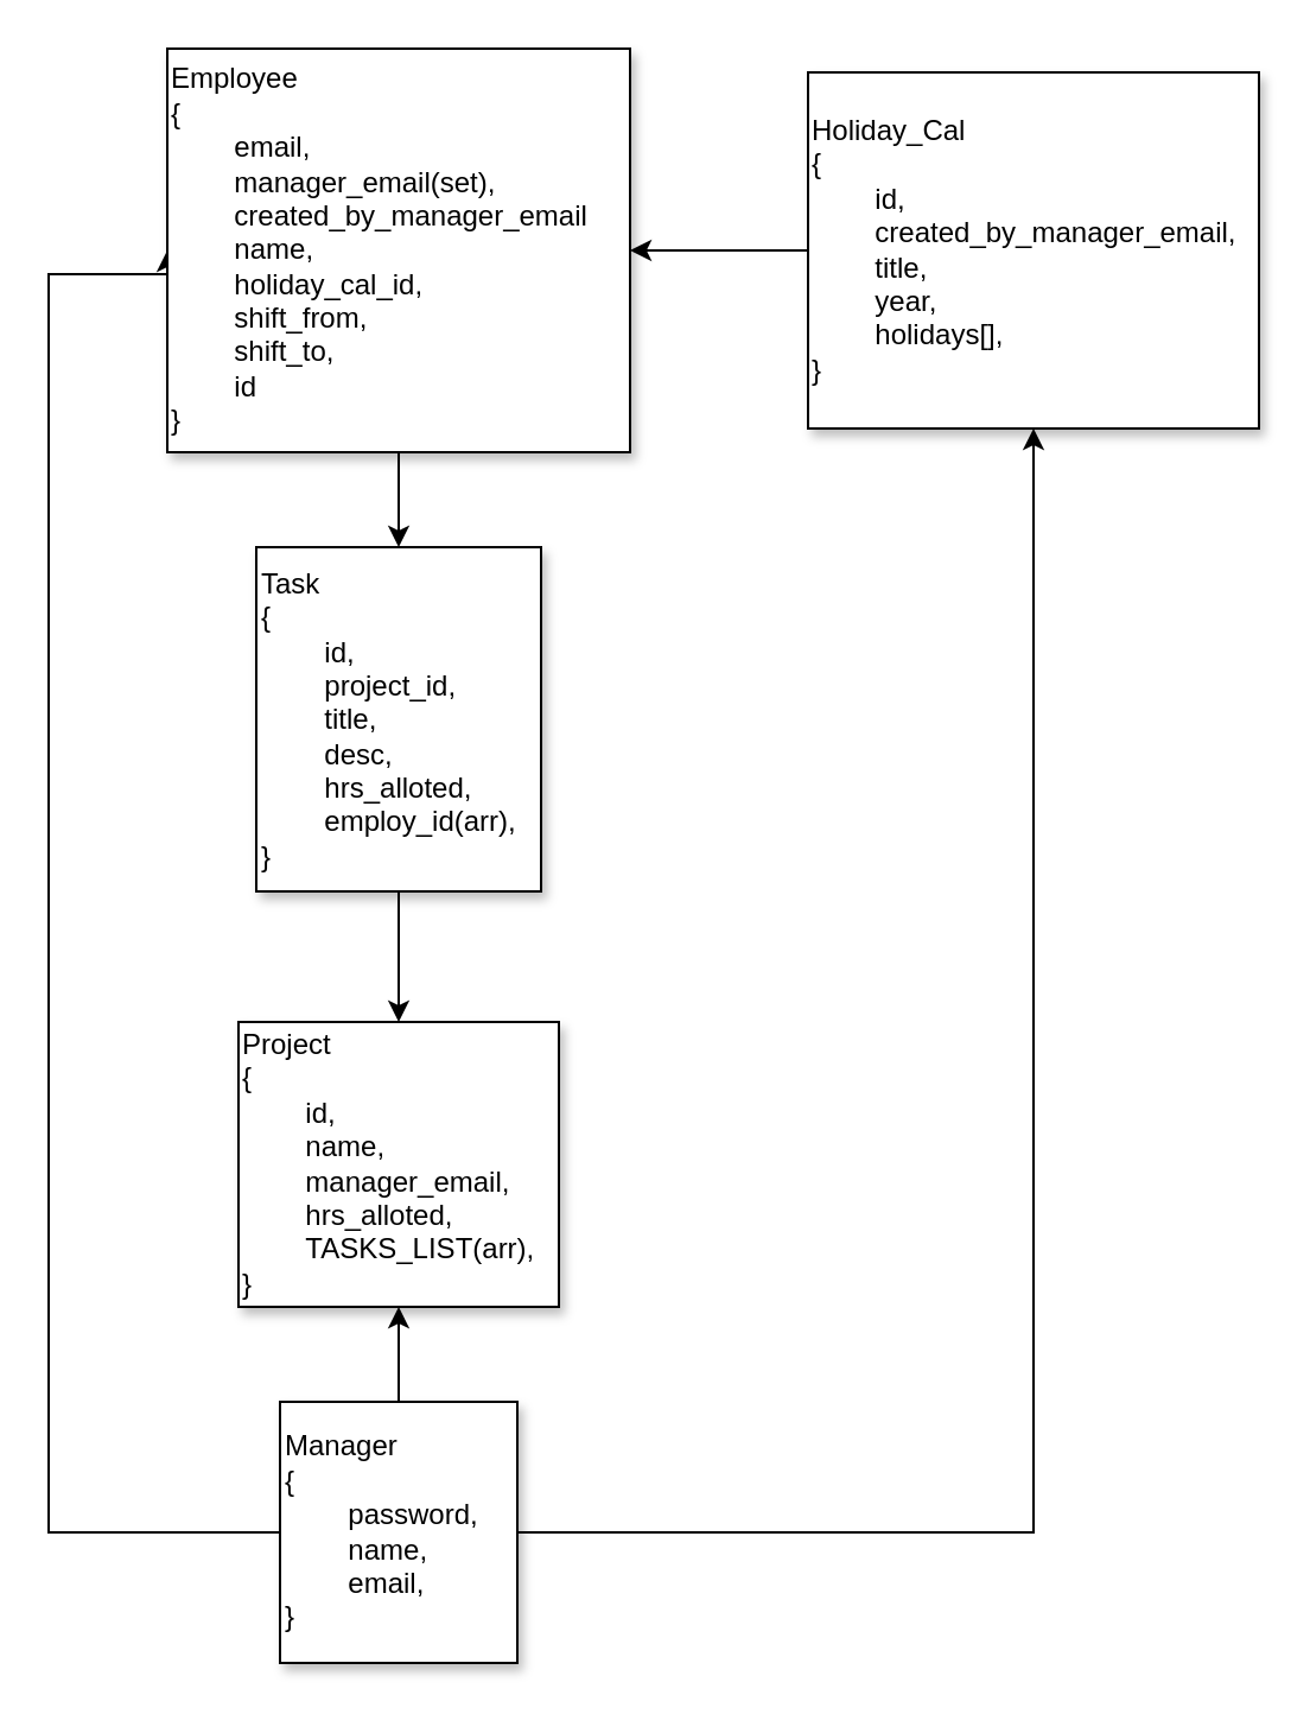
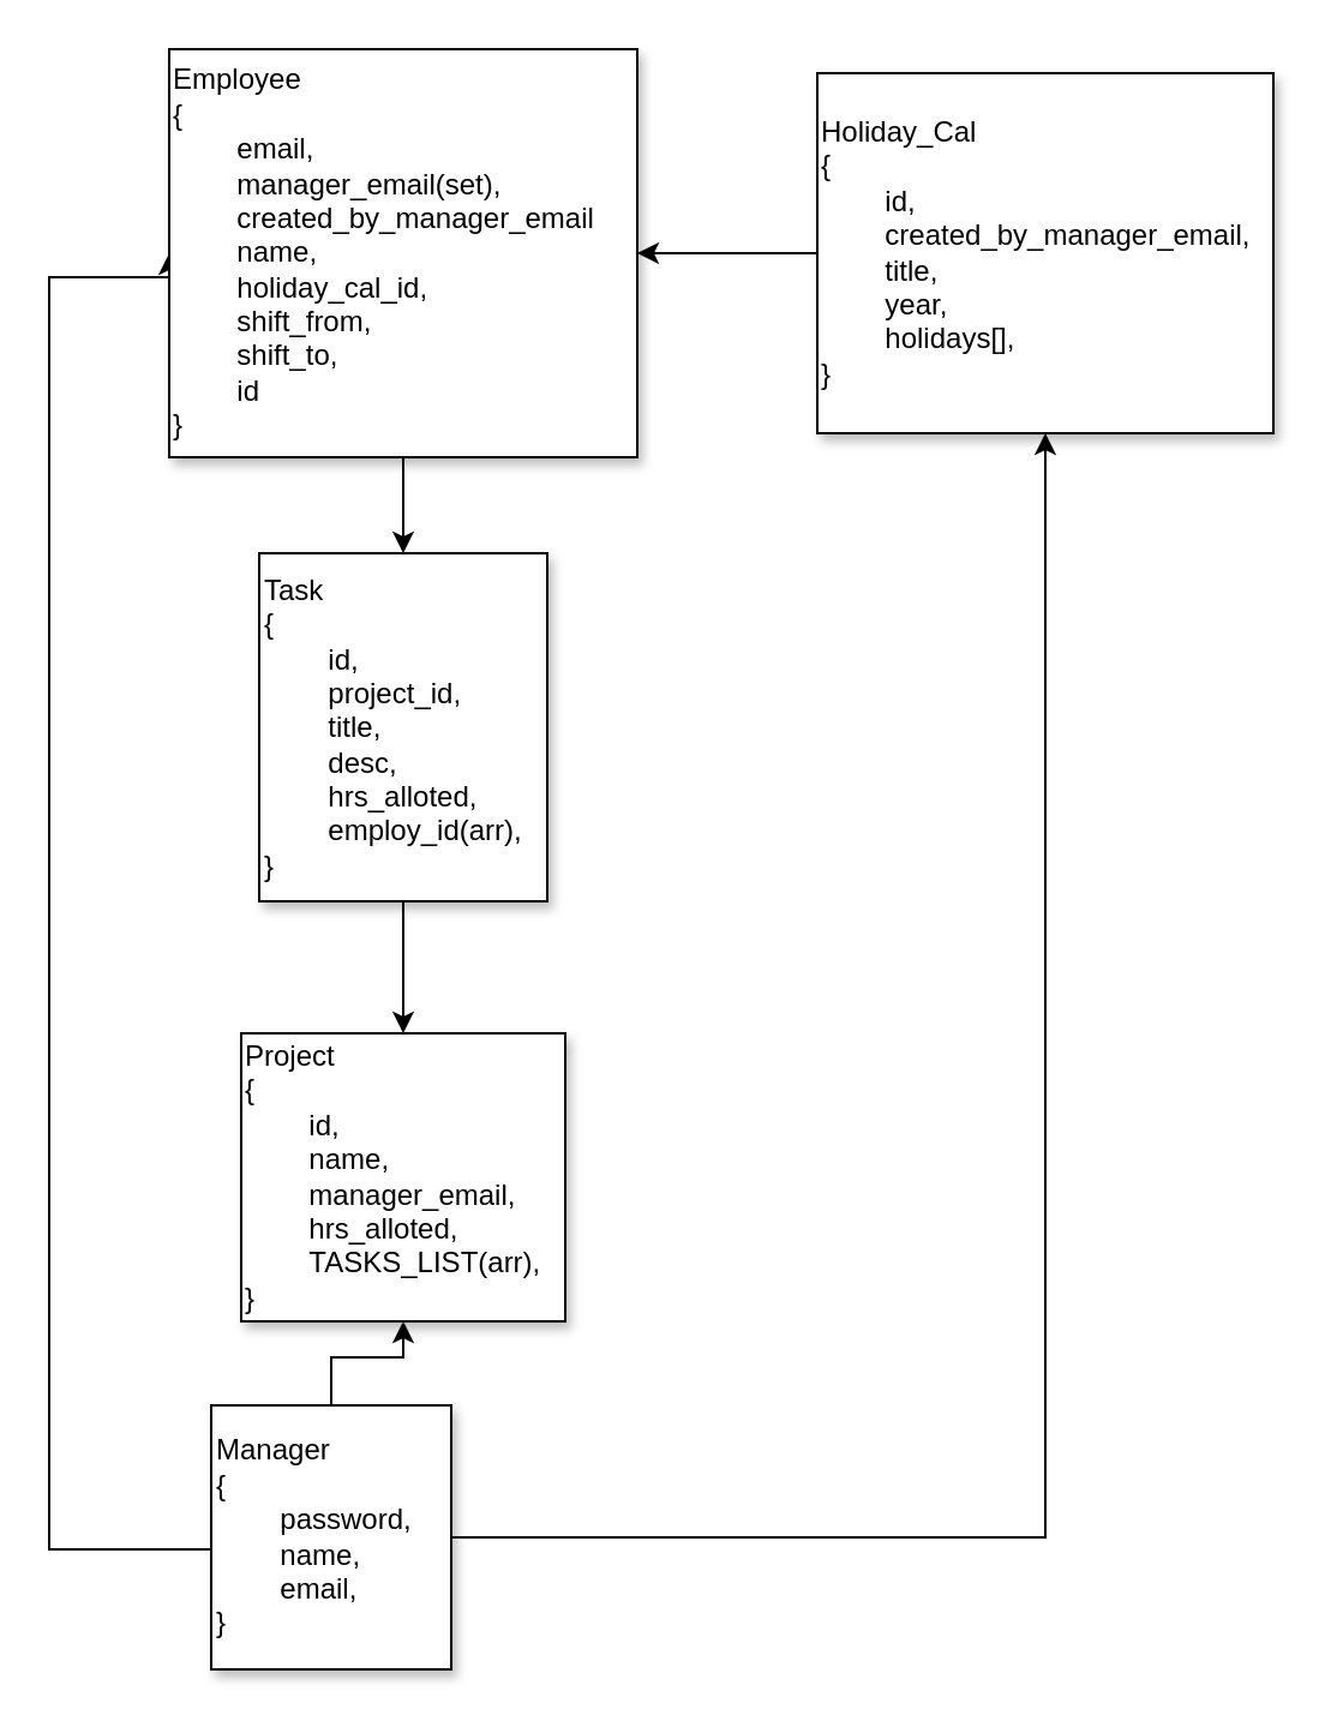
- <mxCell id="5" value="Manager&lt;div&gt;&lt;div style=&quot;&quot;&gt;&lt;span style=&quot;background-color: transparent; color: light-dark(rgb(0, 0, 0), rgb(255, 255, 255));&quot;&gt;{&lt;/span&gt;&lt;/div&gt;&lt;div&gt;&lt;span style=&quot;white-space: pre;&quot;&gt;&#09;&lt;/span&gt;password,&lt;/div&gt;&lt;div&gt;&lt;span style=&quot;white-space: pre;&quot;&gt;&#09;&lt;/span&gt;name,&lt;/div&gt;&lt;div&gt;&lt;span style=&quot;white-space: pre;&quot;&gt;&#09;&lt;/span&gt;email,&lt;/div&gt;&lt;div&gt;}&lt;/div&gt;&lt;/div&gt;" style="rounded=0;whiteSpace=wrap;html=1;align=left;glass=0;shadow=1;" parent="1" vertex="1"><mxGeometry x="117.5" y="590" width="100" height="110" as="geometry" /></mxCell>
+ <mxCell id="5" value="Manager&lt;div&gt;&lt;div style=&quot;&quot;&gt;&lt;span style=&quot;background-color: transparent; color: light-dark(rgb(0, 0, 0), rgb(255, 255, 255));&quot;&gt;{&lt;/span&gt;&lt;/div&gt;&lt;div&gt;&lt;span style=&quot;white-space: pre;&quot;&gt;&#09;&lt;/span&gt;password,&lt;/div&gt;&lt;div&gt;&lt;span style=&quot;white-space: pre;&quot;&gt;&#09;&lt;/span&gt;name,&lt;/div&gt;&lt;div&gt;&lt;span style=&quot;white-space: pre;&quot;&gt;&#09;&lt;/span&gt;email,&lt;/div&gt;&lt;div&gt;}&lt;/div&gt;&lt;/div&gt;" style="rounded=0;whiteSpace=wrap;html=1;align=left;glass=0;shadow=1;" parent="1" vertex="1"><mxGeometry x="87.5" y="585" width="100" height="110" as="geometry" /></mxCell>
